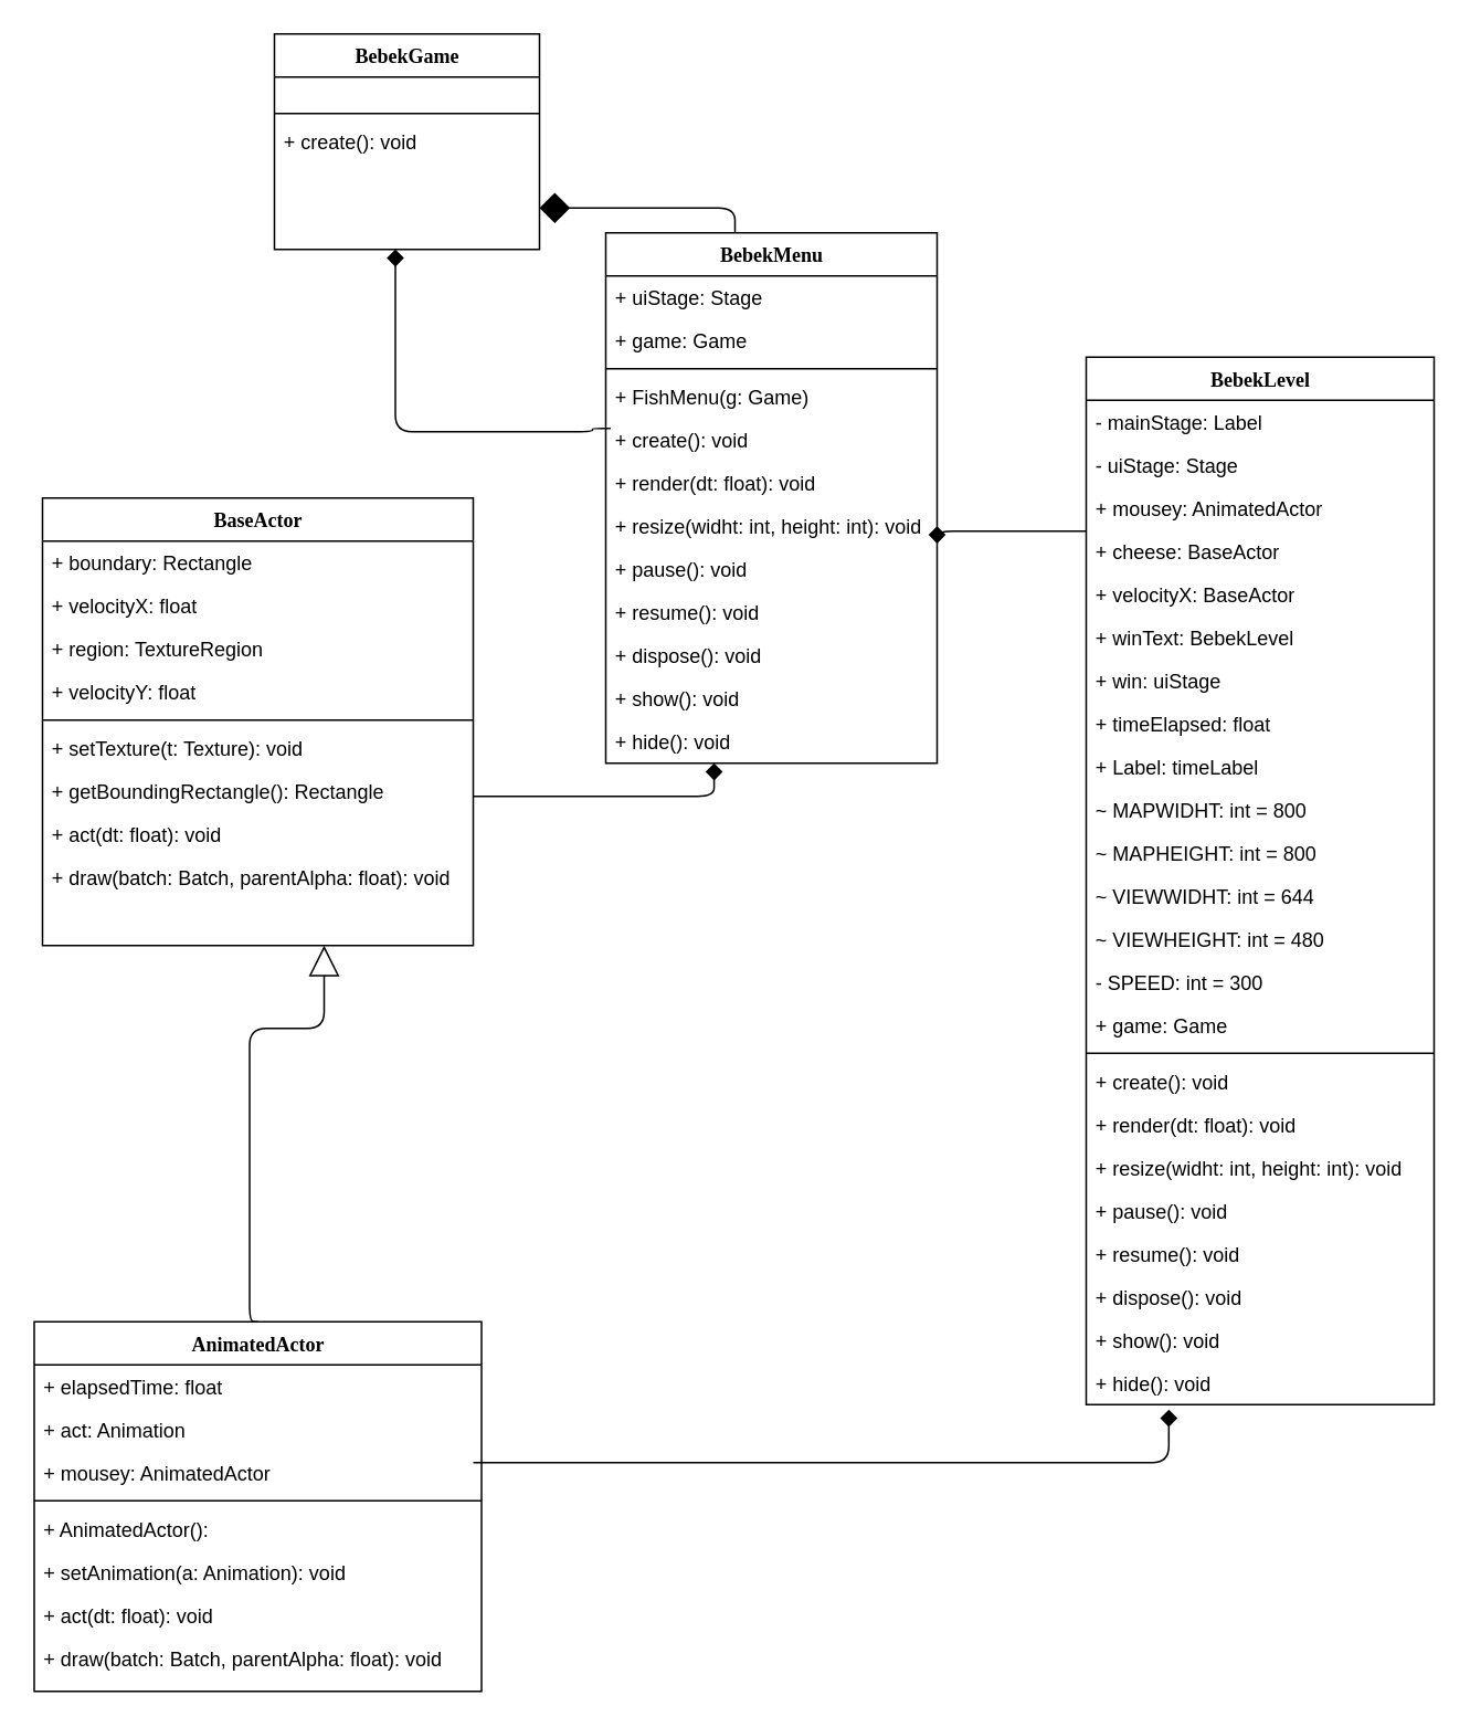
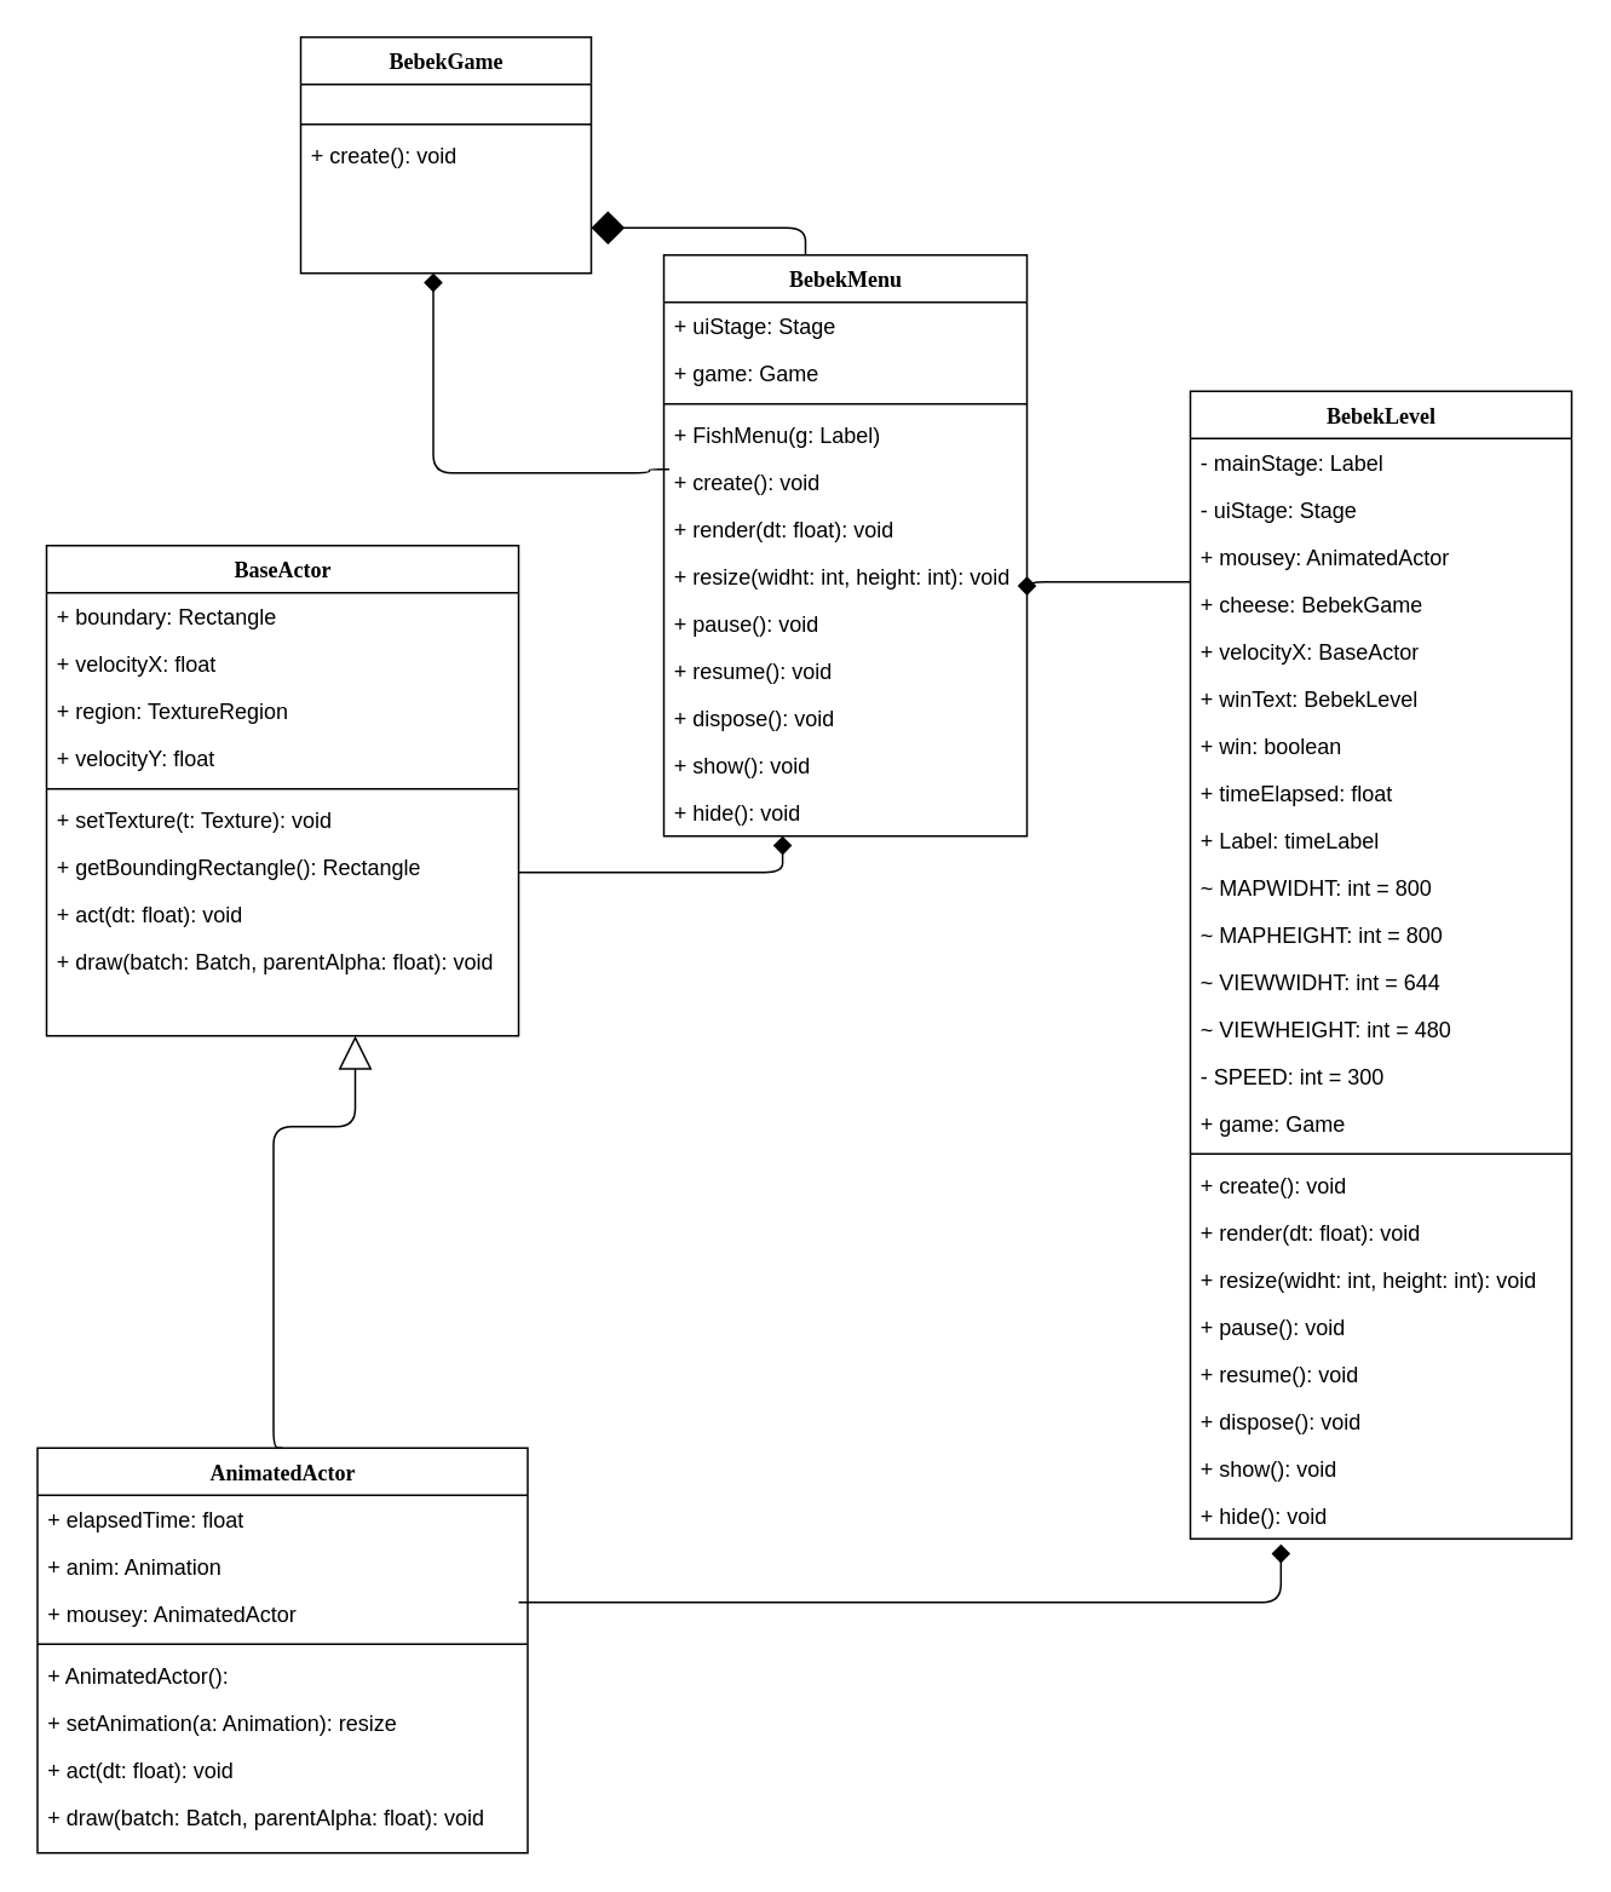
- <mxCell id="29" value="+ FishMenu(g: Game)&amp;nbsp;" style="text;html=1;strokeColor=none;fillColor=none;align=left;verticalAlign=top;spacingLeft=4;spacingRight=4;whiteSpace=wrap;overflow=hidden;rotatable=0;points=[[0,0.5],[1,0.5]];portConstraint=eastwest;" parent="25" vertex="1"><mxGeometry y="86" width="200" height="26" as="geometry" /></mxCell>
+ <mxCell id="29" value="+ FishMenu(g: Label)&amp;nbsp;" style="text;html=1;strokeColor=none;fillColor=none;align=left;verticalAlign=top;spacingLeft=4;spacingRight=4;whiteSpace=wrap;overflow=hidden;rotatable=0;points=[[0,0.5],[1,0.5]];portConstraint=eastwest;" parent="25" vertex="1"><mxGeometry y="86" width="200" height="26" as="geometry" /></mxCell>
- <mxCell id="42" value="+ cheese: BaseActor" style="text;html=1;strokeColor=none;fillColor=none;align=left;verticalAlign=top;spacingLeft=4;spacingRight=4;whiteSpace=wrap;overflow=hidden;rotatable=0;points=[[0,0.5],[1,0.5]];portConstraint=eastwest;" parent="38" vertex="1"><mxGeometry y="104" width="210" height="26" as="geometry" /></mxCell>
+ <mxCell id="42" value="+ cheese: BebekGame" style="text;html=1;strokeColor=none;fillColor=none;align=left;verticalAlign=top;spacingLeft=4;spacingRight=4;whiteSpace=wrap;overflow=hidden;rotatable=0;points=[[0,0.5],[1,0.5]];portConstraint=eastwest;" parent="38" vertex="1"><mxGeometry y="104" width="210" height="26" as="geometry" /></mxCell>
- <mxCell id="45" value="+ win: uiStage" style="text;html=1;strokeColor=none;fillColor=none;align=left;verticalAlign=top;spacingLeft=4;spacingRight=4;whiteSpace=wrap;overflow=hidden;rotatable=0;points=[[0,0.5],[1,0.5]];portConstraint=eastwest;" parent="38" vertex="1"><mxGeometry y="182" width="210" height="26" as="geometry" /></mxCell>
+ <mxCell id="45" value="+ win: boolean" style="text;html=1;strokeColor=none;fillColor=none;align=left;verticalAlign=top;spacingLeft=4;spacingRight=4;whiteSpace=wrap;overflow=hidden;rotatable=0;points=[[0,0.5],[1,0.5]];portConstraint=eastwest;" parent="38" vertex="1"><mxGeometry y="182" width="210" height="26" as="geometry" /></mxCell>
- <mxCell id="8" value="+ act: Animation" style="text;html=1;strokeColor=none;fillColor=none;align=left;verticalAlign=top;spacingLeft=4;spacingRight=4;whiteSpace=wrap;overflow=hidden;rotatable=0;points=[[0,0.5],[1,0.5]];portConstraint=eastwest;" parent="6" vertex="1"><mxGeometry y="52" width="270" height="26" as="geometry" /></mxCell>
+ <mxCell id="8" value="+ anim: Animation" style="text;html=1;strokeColor=none;fillColor=none;align=left;verticalAlign=top;spacingLeft=4;spacingRight=4;whiteSpace=wrap;overflow=hidden;rotatable=0;points=[[0,0.5],[1,0.5]];portConstraint=eastwest;" parent="6" vertex="1"><mxGeometry y="52" width="270" height="26" as="geometry" /></mxCell>
- <mxCell id="12" value="+ setAnimation(a: Animation): void" style="text;html=1;strokeColor=none;fillColor=none;align=left;verticalAlign=top;spacingLeft=4;spacingRight=4;whiteSpace=wrap;overflow=hidden;rotatable=0;points=[[0,0.5],[1,0.5]];portConstraint=eastwest;" parent="6" vertex="1"><mxGeometry y="138" width="270" height="26" as="geometry" /></mxCell>
+ <mxCell id="12" value="+ setAnimation(a: Animation): resize" style="text;html=1;strokeColor=none;fillColor=none;align=left;verticalAlign=top;spacingLeft=4;spacingRight=4;whiteSpace=wrap;overflow=hidden;rotatable=0;points=[[0,0.5],[1,0.5]];portConstraint=eastwest;" parent="6" vertex="1"><mxGeometry y="138" width="270" height="26" as="geometry" /></mxCell>
